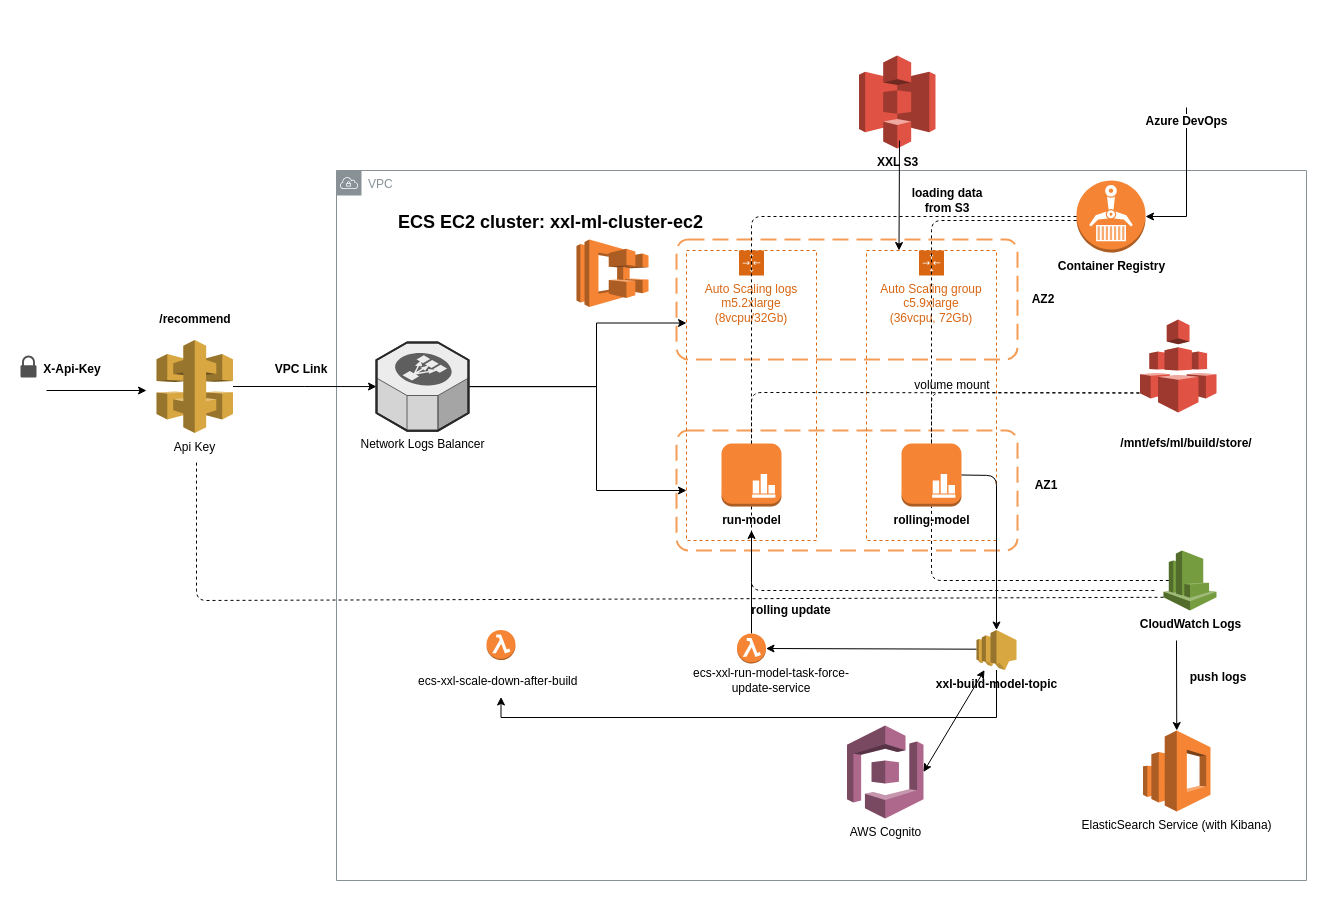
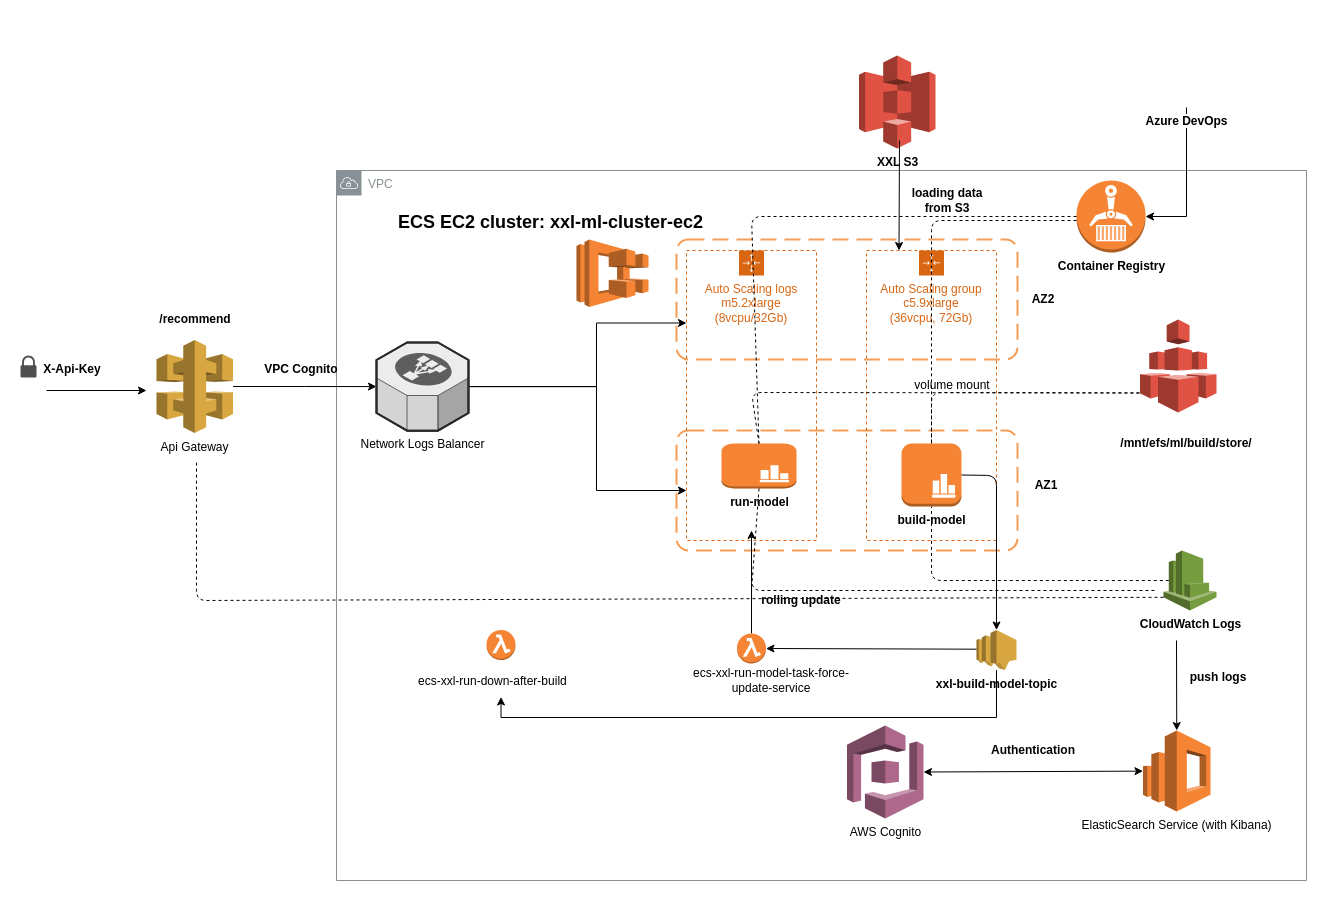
- <mxCell id="43" value="&lt;b&gt;VPC Link&lt;/b&gt;" style="text;html=1;strokeColor=none;fillColor=none;align=center;verticalAlign=middle;whiteSpace=wrap;rounded=0;" vertex="1" parent="1"><mxGeometry x="256" y="359" width="90" height="20" as="geometry" /></mxCell>
+ <mxCell id="43" value="&lt;b&gt;VPC Cognito&lt;/b&gt;" style="text;html=1;strokeColor=none;fillColor=none;align=center;verticalAlign=middle;whiteSpace=wrap;rounded=0;" vertex="1" parent="1"><mxGeometry x="256" y="359" width="90" height="20" as="geometry" /></mxCell>
- <mxCell id="4" value="Api Key" style="outlineConnect=0;dashed=0;verticalLabelPosition=bottom;verticalAlign=top;align=center;html=1;shape=mxgraph.aws3.api_gateway;fillColor=#D9A741;gradientColor=none;" vertex="1" parent="1"><mxGeometry x="156" y="339.5" width="76.5" height="93" as="geometry" /></mxCell>
+ <mxCell id="4" value="Api Gateway" style="outlineConnect=0;dashed=0;verticalLabelPosition=bottom;verticalAlign=top;align=center;html=1;shape=mxgraph.aws3.api_gateway;fillColor=#D9A741;gradientColor=none;" vertex="1" parent="1"><mxGeometry x="156" y="339.5" width="76.5" height="93" as="geometry" /></mxCell>
- <mxCell id="17" value="&lt;b&gt;run-model&lt;/b&gt;" style="outlineConnect=0;dashed=0;verticalLabelPosition=bottom;verticalAlign=top;align=center;html=1;shape=mxgraph.aws3.instance_with_cloudwatch;fillColor=#F58534;gradientColor=none;" vertex="1" parent="1"><mxGeometry x="721" y="443" width="60" height="63" as="geometry" /></mxCell>
+ <mxCell id="17" value="&lt;b&gt;run-model&lt;/b&gt;" style="outlineConnect=0;dashed=0;verticalLabelPosition=bottom;verticalAlign=top;align=center;html=1;shape=mxgraph.aws3.instance_with_cloudwatch;fillColor=#F58534;gradientColor=none;" vertex="1" parent="1"><mxGeometry x="721" y="443" width="75" height="45" as="geometry" /></mxCell>
- <mxCell id="18" value="&lt;b&gt;rolling-model&lt;/b&gt;" style="outlineConnect=0;dashed=0;verticalLabelPosition=bottom;verticalAlign=top;align=center;html=1;shape=mxgraph.aws3.instance_with_cloudwatch;fillColor=#F58534;gradientColor=none;" vertex="1" parent="1"><mxGeometry x="901" y="443" width="60" height="63" as="geometry" /></mxCell>
+ <mxCell id="18" value="&lt;b&gt;build-model&lt;/b&gt;" style="outlineConnect=0;dashed=0;verticalLabelPosition=bottom;verticalAlign=top;align=center;html=1;shape=mxgraph.aws3.instance_with_cloudwatch;fillColor=#F58534;gradientColor=none;" vertex="1" parent="1"><mxGeometry x="901" y="443" width="60" height="63" as="geometry" /></mxCell>
- <mxCell id="42" value="rolling update" style="text;html=1;strokeColor=none;fillColor=none;align=center;verticalAlign=middle;whiteSpace=wrap;rounded=0;fontStyle=1" vertex="1" parent="1"><mxGeometry x="736" y="600" width="110" height="20" as="geometry" /></mxCell>
+ <mxCell id="42" value="rolling update" style="text;html=1;strokeColor=none;fillColor=none;align=center;verticalAlign=middle;whiteSpace=wrap;rounded=0;fontStyle=1" vertex="1" parent="1"><mxGeometry x="746" y="590" width="110" height="20" as="geometry" /></mxCell>
- <mxCell id="24" value="ecs-xxl-scale-down-after-build" style="text;html=1;" vertex="1" parent="1"><mxGeometry x="415.5" y="666.5" width="170" height="30" as="geometry" /></mxCell>
+ <mxCell id="24" value="ecs-xxl-run-down-after-build" style="text;html=1;" vertex="1" parent="1"><mxGeometry x="415.5" y="666.5" width="170" height="30" as="geometry" /></mxCell>
- <mxCell id="37" value="" style="endArrow=classic;startArrow=classic;html=1;exitX=1;exitY=0.5;exitDx=0;exitDy=0;exitPerimeter=0;" edge="1" parent="1" source="36" target="39"><mxGeometry width="50" height="50" relative="1" as="geometry"><mxPoint x="16" y="920" as="sourcePoint" /><mxPoint x="66" y="870" as="targetPoint" /></mxGeometry></mxCell>
+ <mxCell id="37" value="" style="endArrow=classic;startArrow=classic;html=1;exitX=1;exitY=0.5;exitDx=0;exitDy=0;exitPerimeter=0;" edge="1" parent="1" source="36" target="25"><mxGeometry width="50" height="50" relative="1" as="geometry"><mxPoint x="16" y="920" as="sourcePoint" /><mxPoint x="66" y="870" as="targetPoint" /></mxGeometry></mxCell>
+ <mxCell id="51" value="&lt;b&gt;Authentication&lt;/b&gt;" style="text;html=1;strokeColor=none;fillColor=none;align=center;verticalAlign=middle;whiteSpace=wrap;rounded=0;" vertex="1" parent="1"><mxGeometry x="988" y="740" width="90" height="20" as="geometry" /></mxCell>
